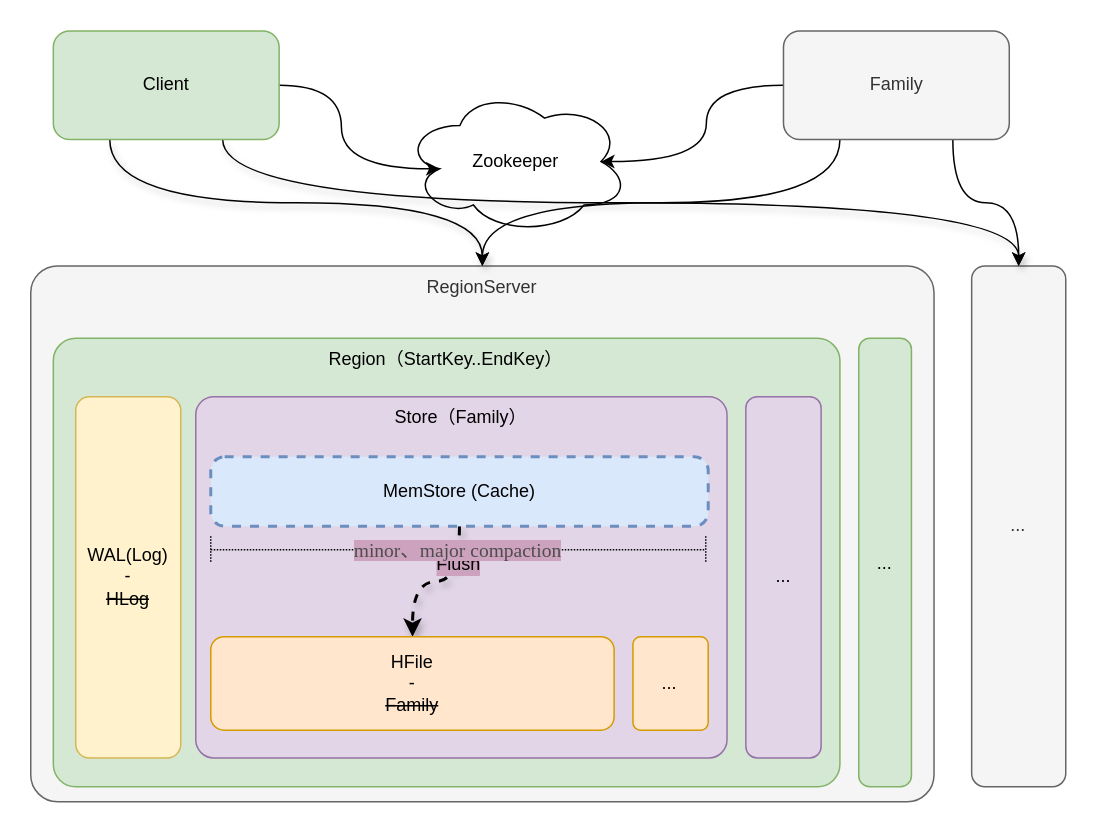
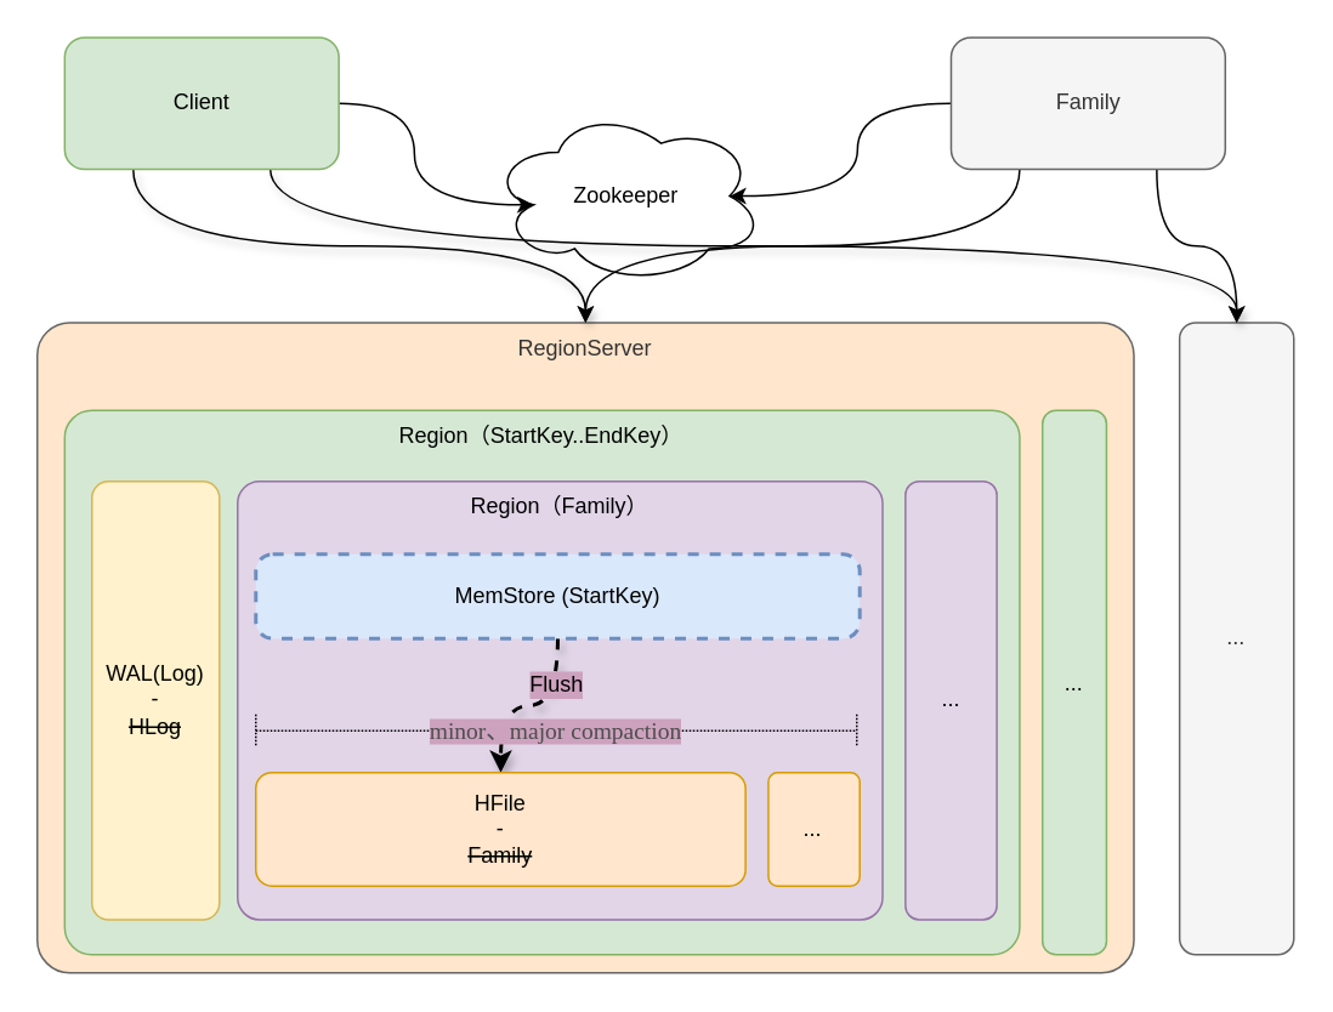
- <mxCell id="2" value="RegionServer" style="rounded=1;whiteSpace=wrap;html=1;align=center;verticalAlign=top;fontSize=12;arcSize=5;fillColor=#f5f5f5;strokeColor=#666666;fontColor=#333333;" vertex="1" parent="1"><mxGeometry x="20" y="176.82" width="602.18" height="357.18" as="geometry" /></mxCell>
+ <mxCell id="2" value="RegionServer" style="rounded=1;whiteSpace=wrap;html=1;align=center;verticalAlign=top;fontSize=12;arcSize=5;fillColor=#ffe6cc;strokeColor=#666666;fontColor=#333333;" vertex="1" parent="1"><mxGeometry x="20" y="176.82" width="602.18" height="357.18" as="geometry" /></mxCell>
- <mxCell id="16" value="Store（Family）" style="rounded=1;whiteSpace=wrap;html=1;align=center;verticalAlign=top;fontSize=12;arcSize=5;fillColor=#e1d5e7;strokeColor=#9673a6;" vertex="1" parent="1"><mxGeometry x="130" y="264" width="354.18" height="240.77" as="geometry" /></mxCell>
+ <mxCell id="16" value="Region（Family）" style="rounded=1;whiteSpace=wrap;html=1;align=center;verticalAlign=top;fontSize=12;arcSize=5;fillColor=#e1d5e7;strokeColor=#9673a6;" vertex="1" parent="1"><mxGeometry x="130" y="264" width="354.18" height="240.77" as="geometry" /></mxCell>
- <mxCell id="20" value="MemStore (Cache)" style="rounded=1;whiteSpace=wrap;html=1;align=center;verticalAlign=middle;fontSize=12;arcSize=20;fillColor=#dae8fc;strokeColor=#6c8ebf;gradientColor=none;strokeWidth=2;dashed=1;" vertex="1" parent="1"><mxGeometry x="140" y="304" width="331.64" height="46.3" as="geometry" /></mxCell>
+ <mxCell id="20" value="MemStore (StartKey)" style="rounded=1;whiteSpace=wrap;html=1;align=center;verticalAlign=middle;fontSize=12;arcSize=20;fillColor=#dae8fc;strokeColor=#6c8ebf;gradientColor=none;strokeWidth=2;dashed=1;" vertex="1" parent="1"><mxGeometry x="140" y="304" width="331.64" height="46.3" as="geometry" /></mxCell>
- <mxCell id="23" value="&lt;p&gt;&lt;span style=&quot;white-space: normal ; color: rgb(77 , 77 , 77) ; background-color: rgb(205 , 162 , 190)&quot;&gt;&lt;font face=&quot;Verdana&quot; style=&quot;font-size: 13px&quot;&gt;minor、major compaction&lt;/font&gt;&lt;/span&gt;&lt;/p&gt;" style="shape=crossbar;whiteSpace=wrap;html=1;rounded=1;dashed=1;strokeWidth=1;gradientColor=none;fontSize=12;align=center;dashPattern=1 1;" vertex="1" parent="1"><mxGeometry x="140" y="357" width="330" height="18" as="geometry" /></mxCell>
+ <mxCell id="23" value="&lt;p&gt;&lt;span style=&quot;white-space: normal ; color: rgb(77 , 77 , 77) ; background-color: rgb(205 , 162 , 190)&quot;&gt;&lt;font face=&quot;Verdana&quot; style=&quot;font-size: 13px&quot;&gt;minor、major compaction&lt;/font&gt;&lt;/span&gt;&lt;/p&gt;" style="shape=crossbar;whiteSpace=wrap;html=1;rounded=1;dashed=1;strokeWidth=1;gradientColor=none;fontSize=12;align=center;dashPattern=1 1;" vertex="1" parent="1"><mxGeometry x="140" y="392" width="330" height="18" as="geometry" /></mxCell>
